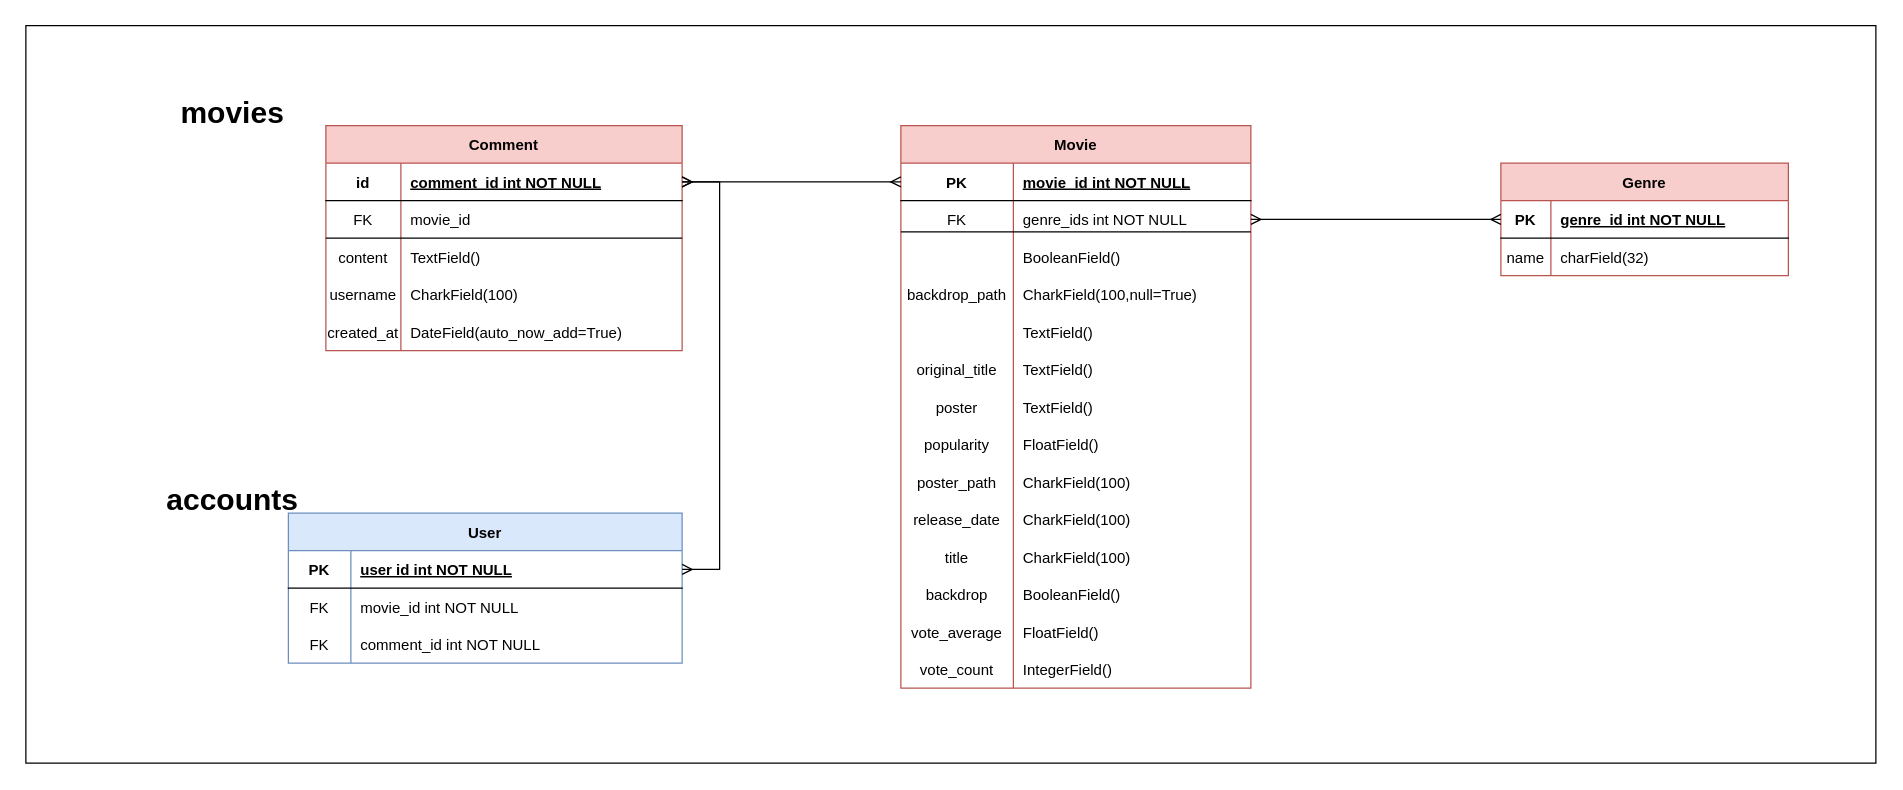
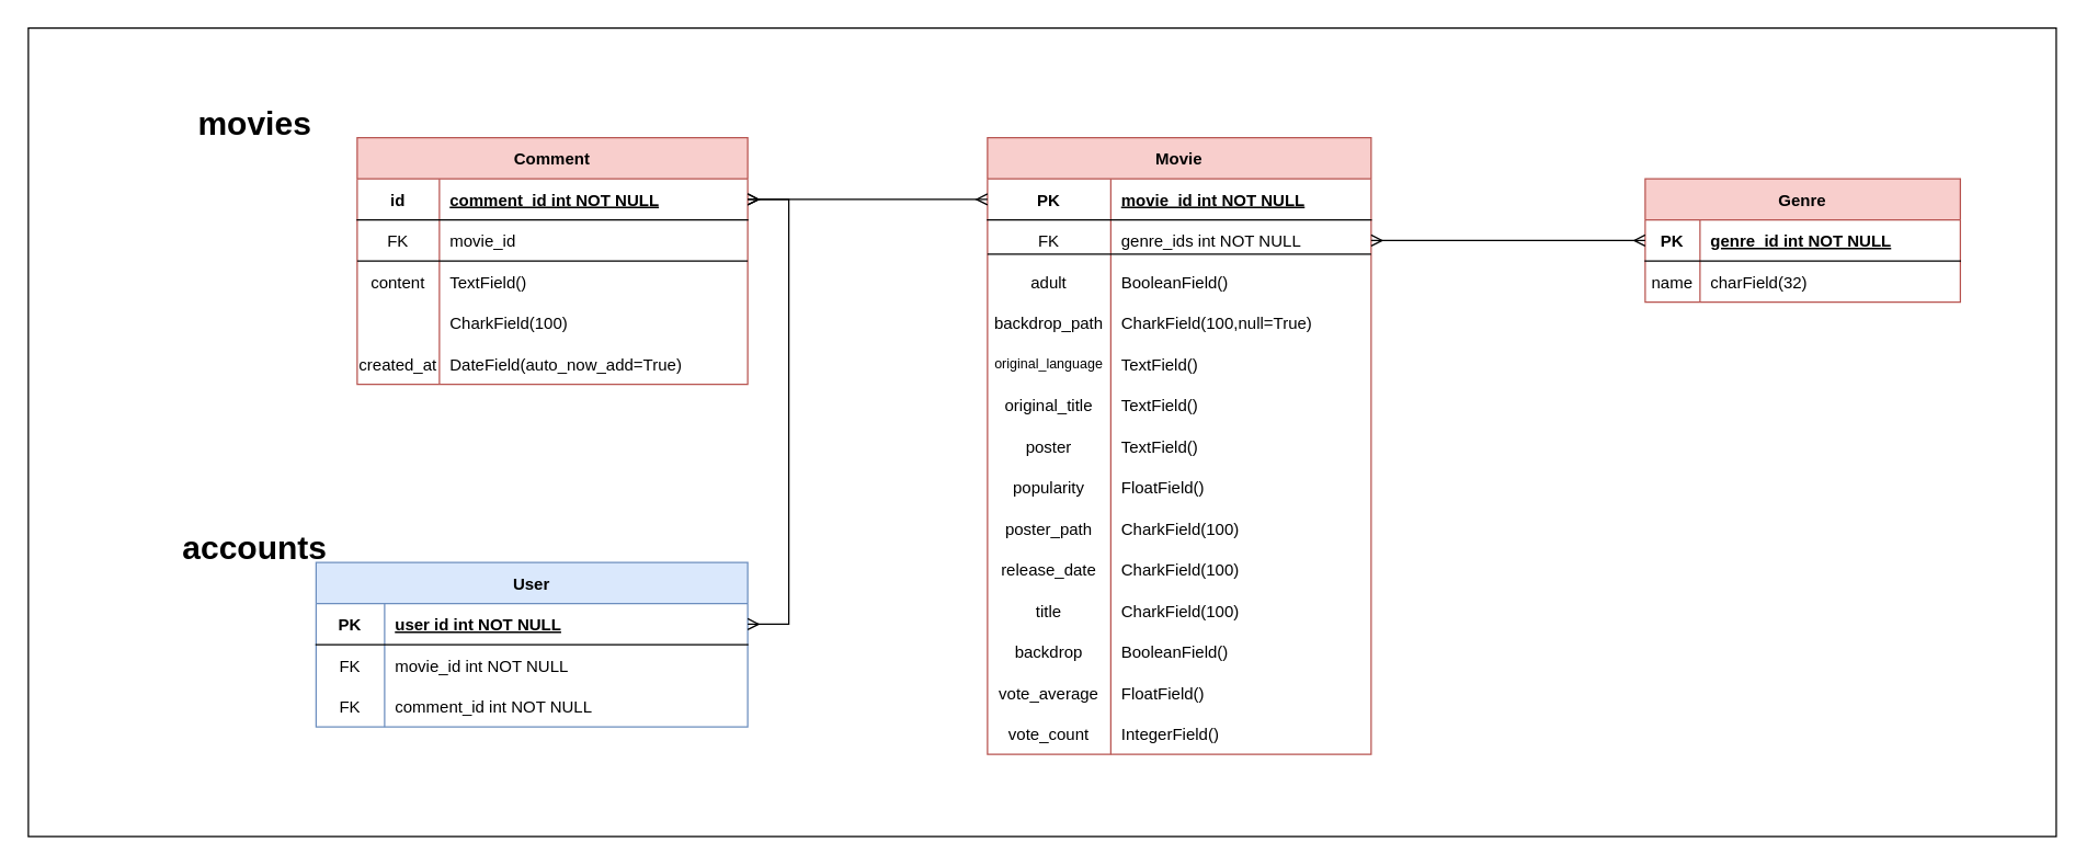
+ <mxCell id="11" value="adult" style="shape=partialRectangle;overflow=hidden;connectable=0;fillColor=none;top=0;left=0;bottom=0;right=0;" parent="10" vertex="1"><mxGeometry width="90" height="30" as="geometry"><mxRectangle width="90" height="30" as="alternateBounds" /></mxGeometry></mxCell>
- <mxCell id="64" value="username" style="shape=partialRectangle;overflow=hidden;connectable=0;fillColor=none;top=0;left=0;bottom=0;right=0;" parent="63" vertex="1"><mxGeometry width="60" height="30" as="geometry"><mxRectangle width="60" height="30" as="alternateBounds" /></mxGeometry></mxCell>
+ <mxCell id="17" value="original_language" style="shape=partialRectangle;overflow=hidden;connectable=0;fillColor=none;top=0;left=0;bottom=0;right=0;fontSize=10;" parent="16" vertex="1"><mxGeometry width="90" height="30" as="geometry"><mxRectangle width="90" height="30" as="alternateBounds" /></mxGeometry></mxCell>
